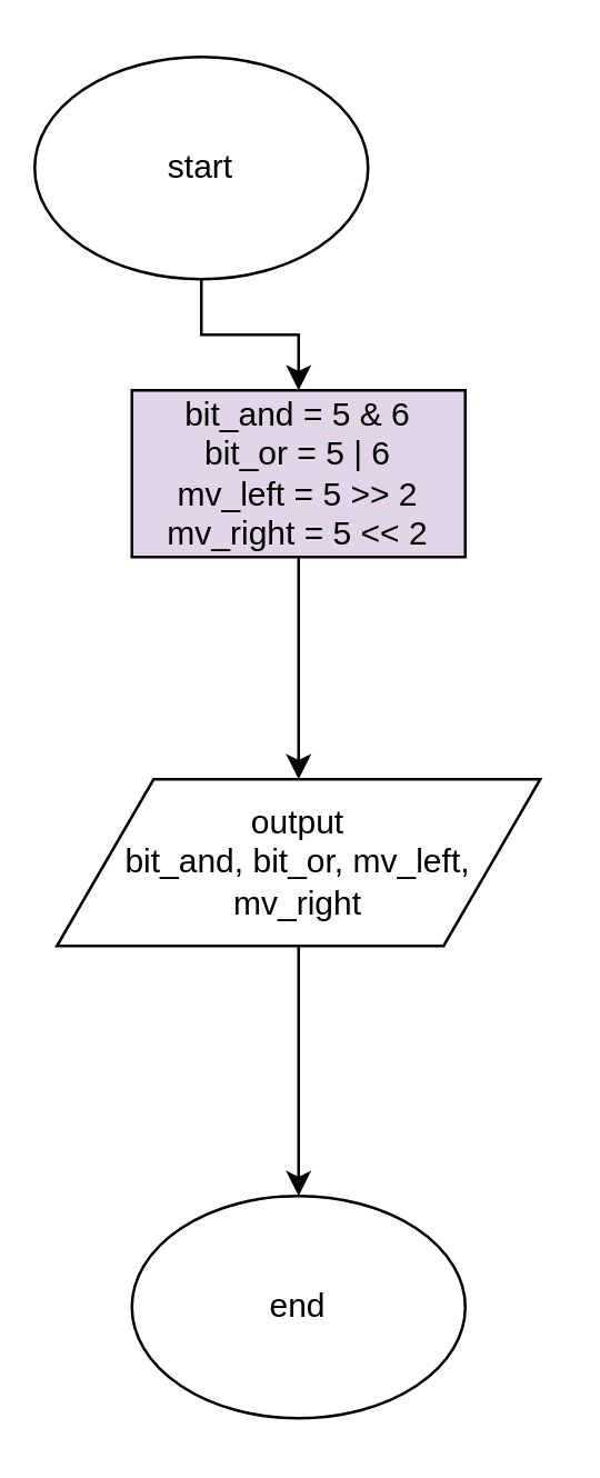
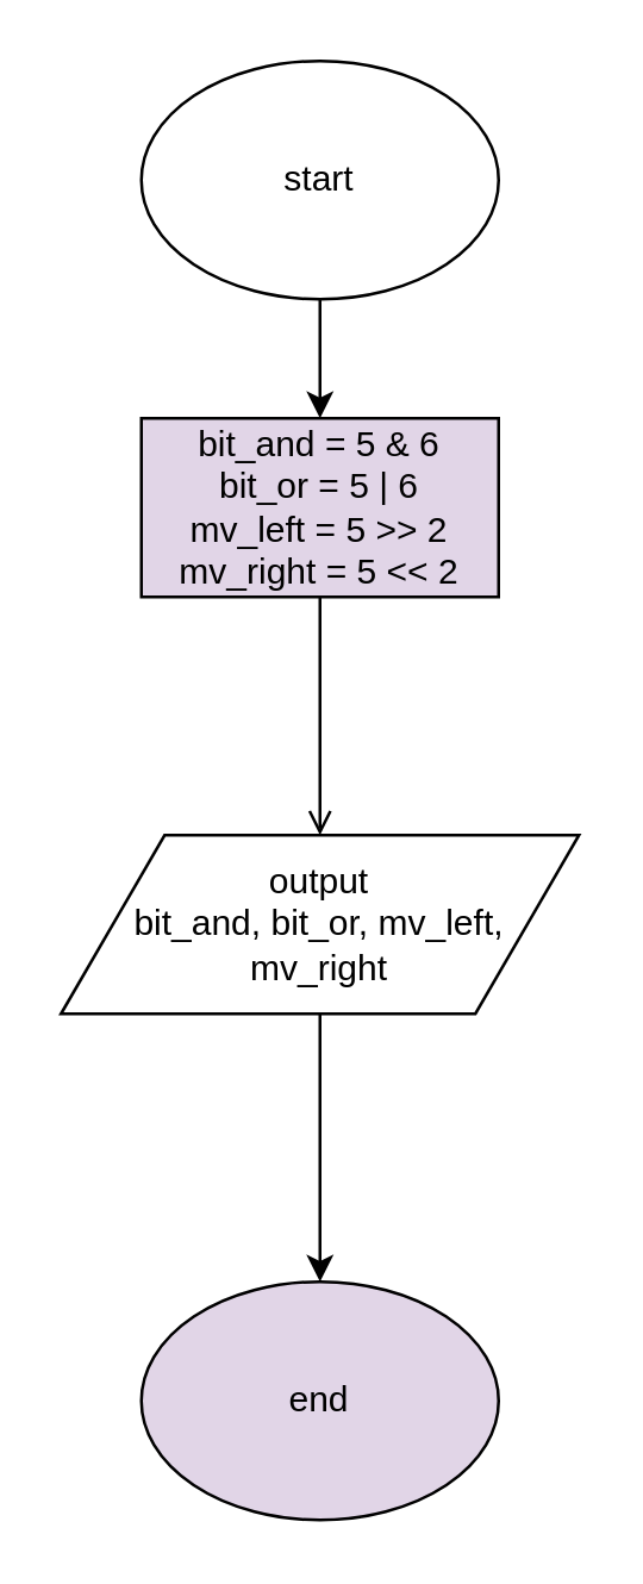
- <mxCell id="3" value="start" style="ellipse;whiteSpace=wrap;html=1;" vertex="1" parent="1"><mxGeometry x="12" y="20" width="120" height="80" as="geometry" /></mxCell>
+ <mxCell id="3" value="start" style="ellipse;whiteSpace=wrap;html=1;" vertex="1" parent="1"><mxGeometry x="47" y="20" width="120" height="80" as="geometry" /></mxCell>
- <mxCell id="7" style="edgeStyle=orthogonalEdgeStyle;rounded=0;orthogonalLoop=1;jettySize=auto;html=1;exitX=0.5;exitY=1;exitDx=0;exitDy=0;" edge="1" parent="1" source="8" target="6"><mxGeometry relative="1" as="geometry" /></mxCell>
+ <mxCell id="7" style="edgeStyle=orthogonalEdgeStyle;rounded=0;orthogonalLoop=1;jettySize=auto;html=1;exitX=0.5;exitY=1;exitDx=0;exitDy=0;endArrow=open;" edge="1" parent="1" source="8" target="6"><mxGeometry relative="1" as="geometry" /></mxCell>
- <mxCell id="4" value="end" style="ellipse;whiteSpace=wrap;html=1;" vertex="1" parent="1"><mxGeometry x="47" y="430" width="120" height="80" as="geometry" /></mxCell>
+ <mxCell id="4" value="end" style="ellipse;whiteSpace=wrap;html=1;fillColor=#e1d5e7;" vertex="1" parent="1"><mxGeometry x="47" y="430" width="120" height="80" as="geometry" /></mxCell>
